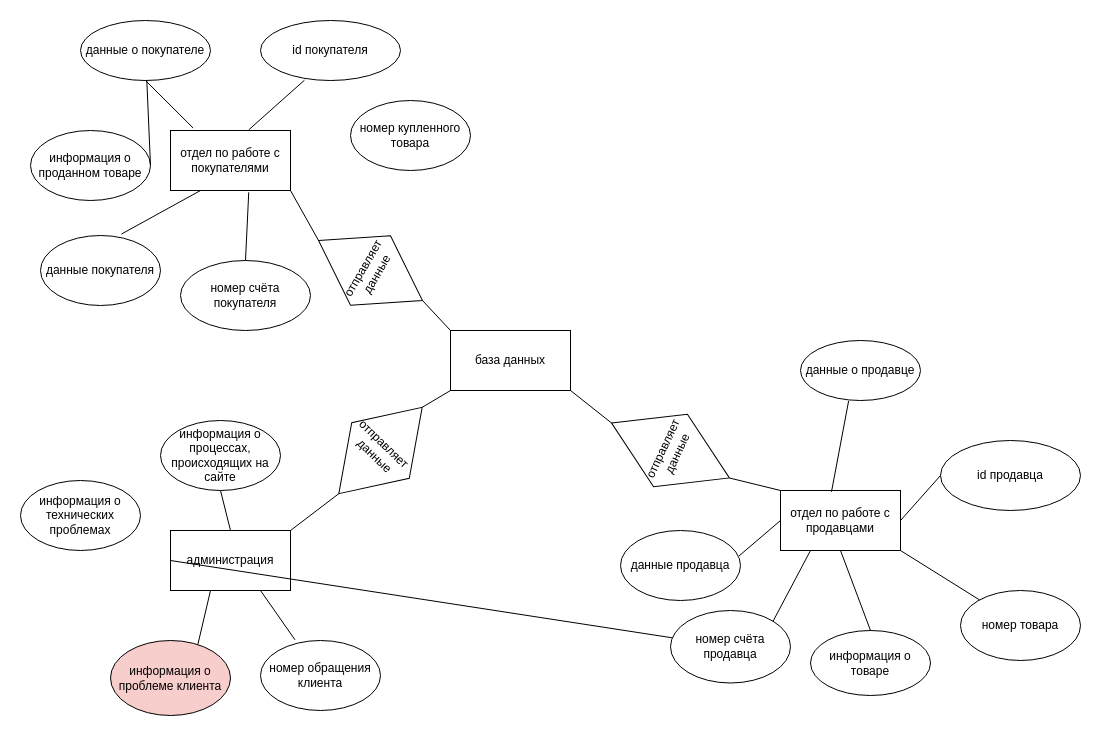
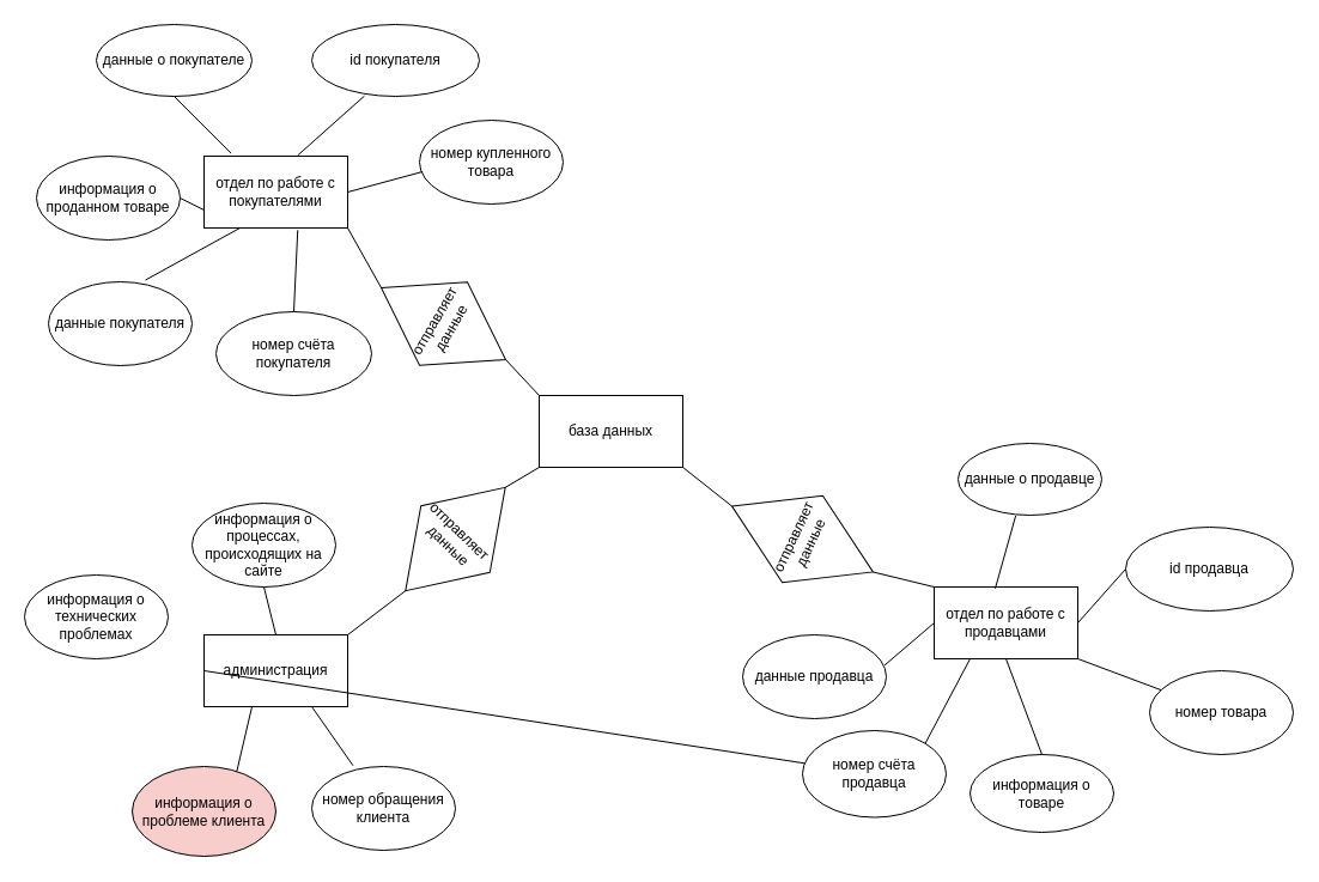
- <mxCell id="30" value="" style="endArrow=none;html=1;exitX=1;exitY=0.5;exitDx=0;exitDy=0;" edge="1" parent="1" source="29" target="15"><mxGeometry width="50" height="50" relative="1" as="geometry"><mxPoint x="370" y="170" as="sourcePoint" /><mxPoint x="420" y="120" as="targetPoint" /></mxGeometry></mxCell>
+ <mxCell id="30" value="" style="endArrow=none;html=1;exitX=1;exitY=0.5;exitDx=0;exitDy=0;entryX=0;entryY=0.75;entryDx=0;entryDy=0;" edge="1" parent="1" source="29" target="5"><mxGeometry width="50" height="50" relative="1" as="geometry"><mxPoint x="370" y="170" as="sourcePoint" /><mxPoint x="420" y="120" as="targetPoint" /></mxGeometry></mxCell>
+ <mxCell id="23" value="" style="endArrow=none;html=1;entryX=0.022;entryY=0.614;entryDx=0;entryDy=0;entryPerimeter=0;exitX=1;exitY=0.5;exitDx=0;exitDy=0;" edge="1" parent="1" source="5" target="19"><mxGeometry width="50" height="50" relative="1" as="geometry"><mxPoint x="450" y="290" as="sourcePoint" /><mxPoint x="500" y="240" as="targetPoint" /></mxGeometry></mxCell>
- <mxCell id="16" value="данные о продавце" style="ellipse;whiteSpace=wrap;html=1;" vertex="1" parent="1"><mxGeometry x="800" y="340" width="120" height="60" as="geometry" /></mxCell>
+ <mxCell id="16" value="данные о продавце" style="ellipse;whiteSpace=wrap;html=1;" vertex="1" parent="1"><mxGeometry x="800" y="370" width="120" height="60" as="geometry" /></mxCell>
- <mxCell id="20" value="номер товара" style="ellipse;whiteSpace=wrap;html=1;" vertex="1" parent="1"><mxGeometry x="960" y="590" width="120" height="70" as="geometry" /></mxCell>
+ <mxCell id="20" value="номер товара" style="ellipse;whiteSpace=wrap;html=1;" vertex="1" parent="1"><mxGeometry x="960" y="560" width="120" height="70" as="geometry" /></mxCell>
